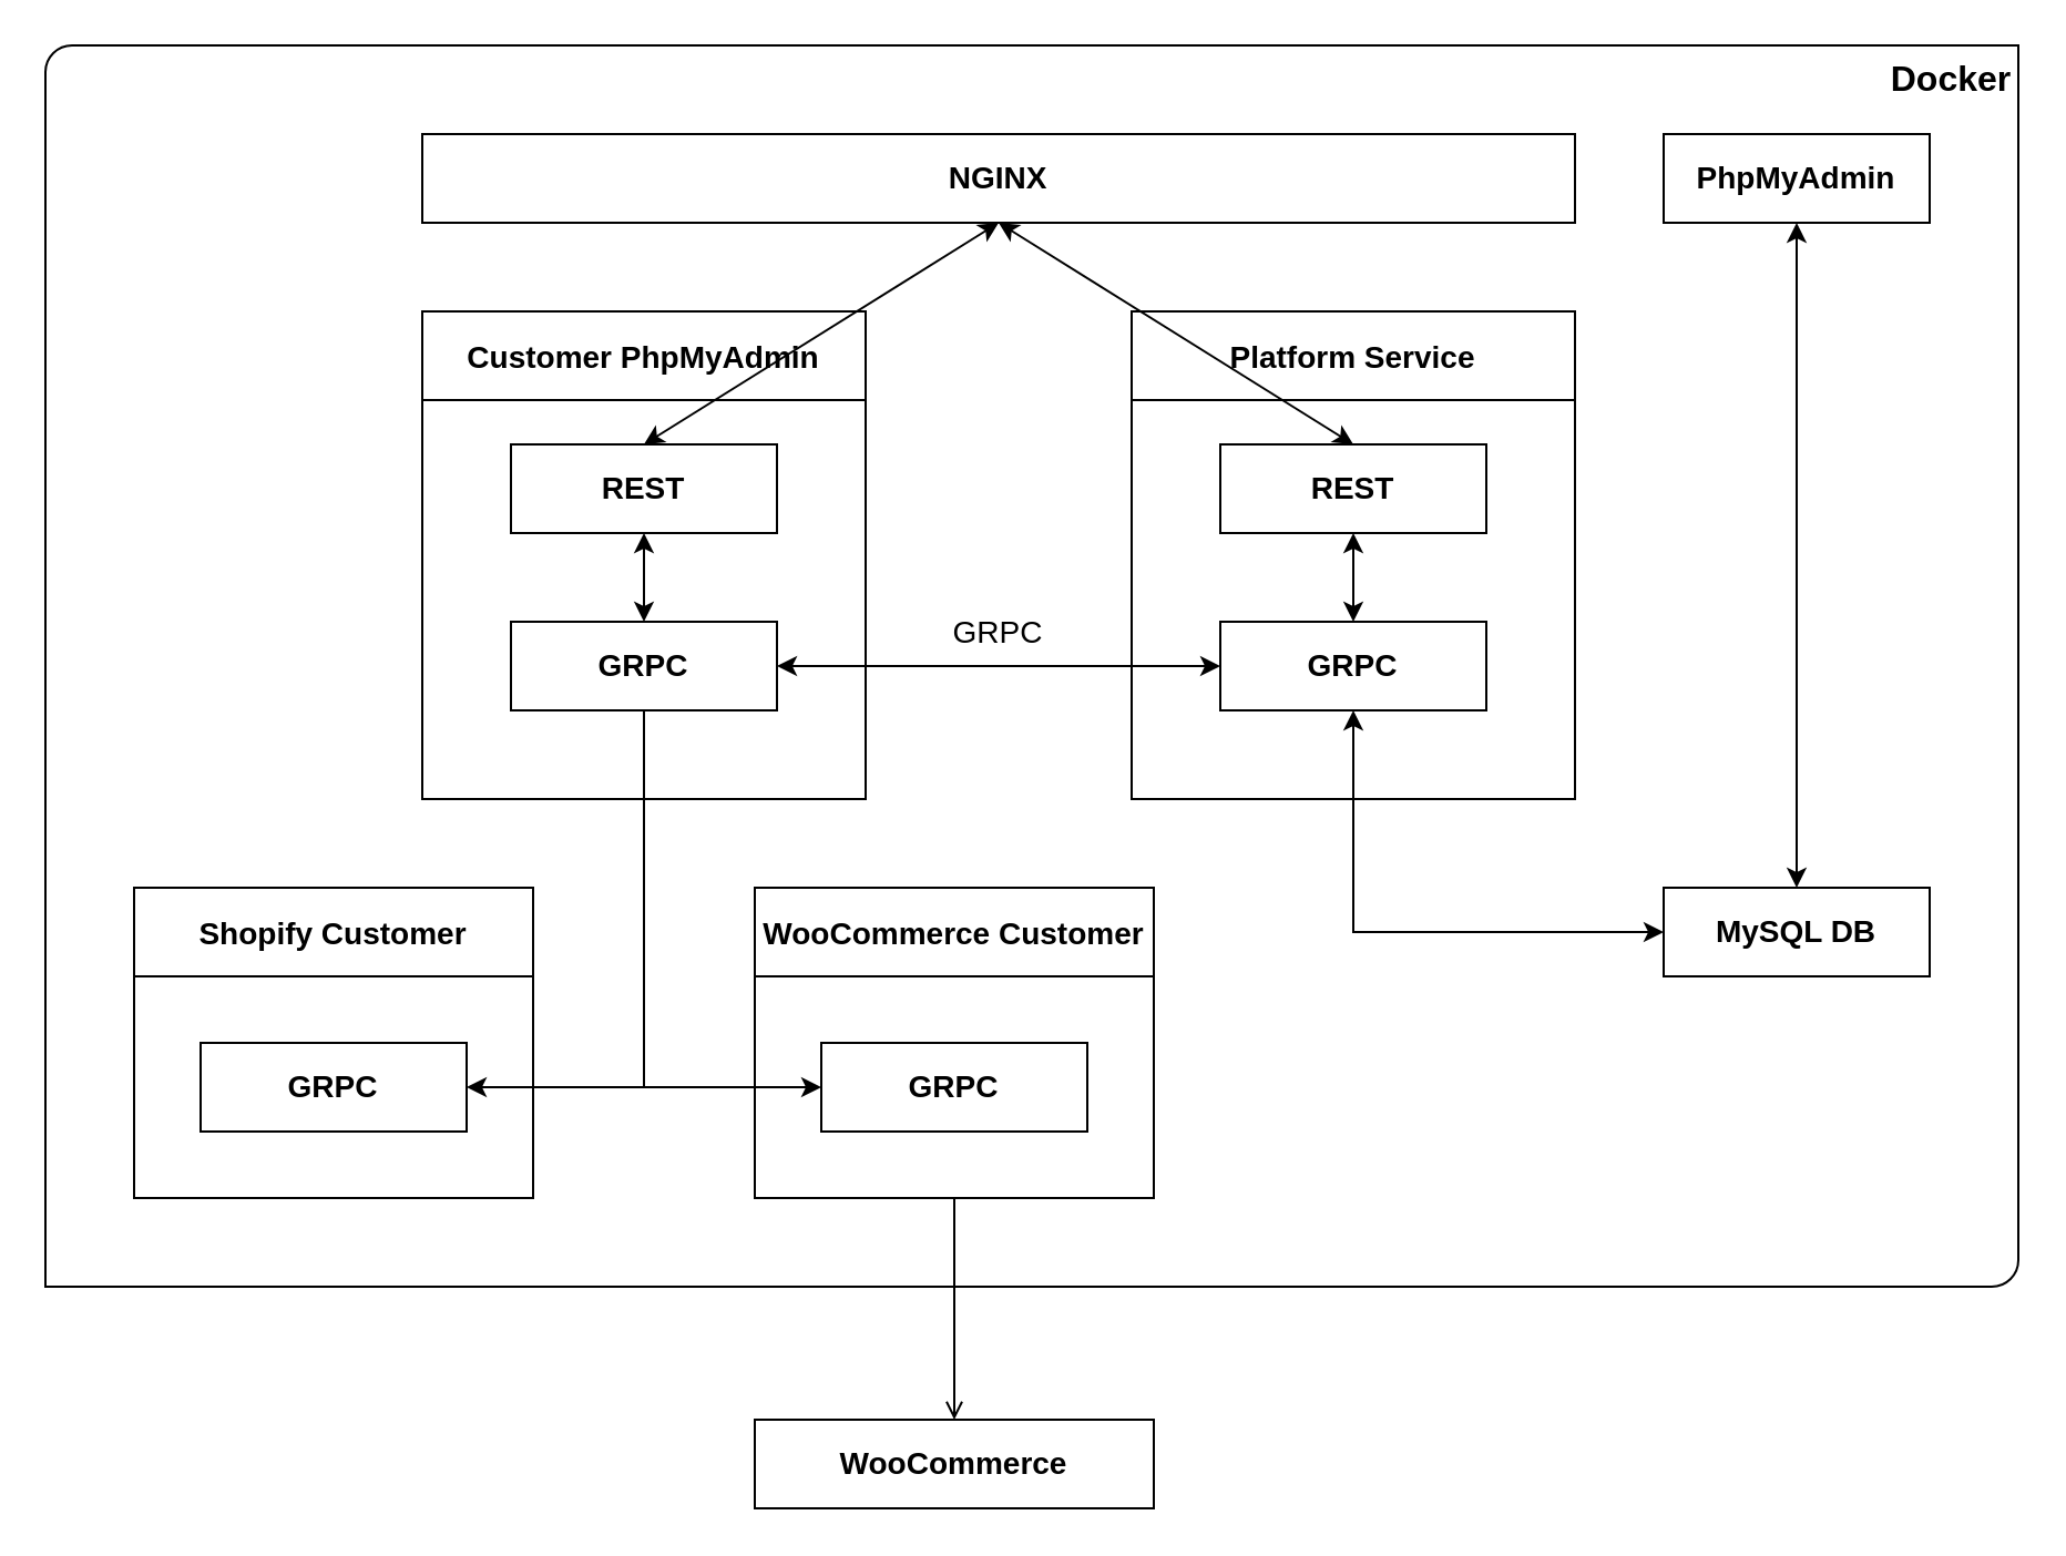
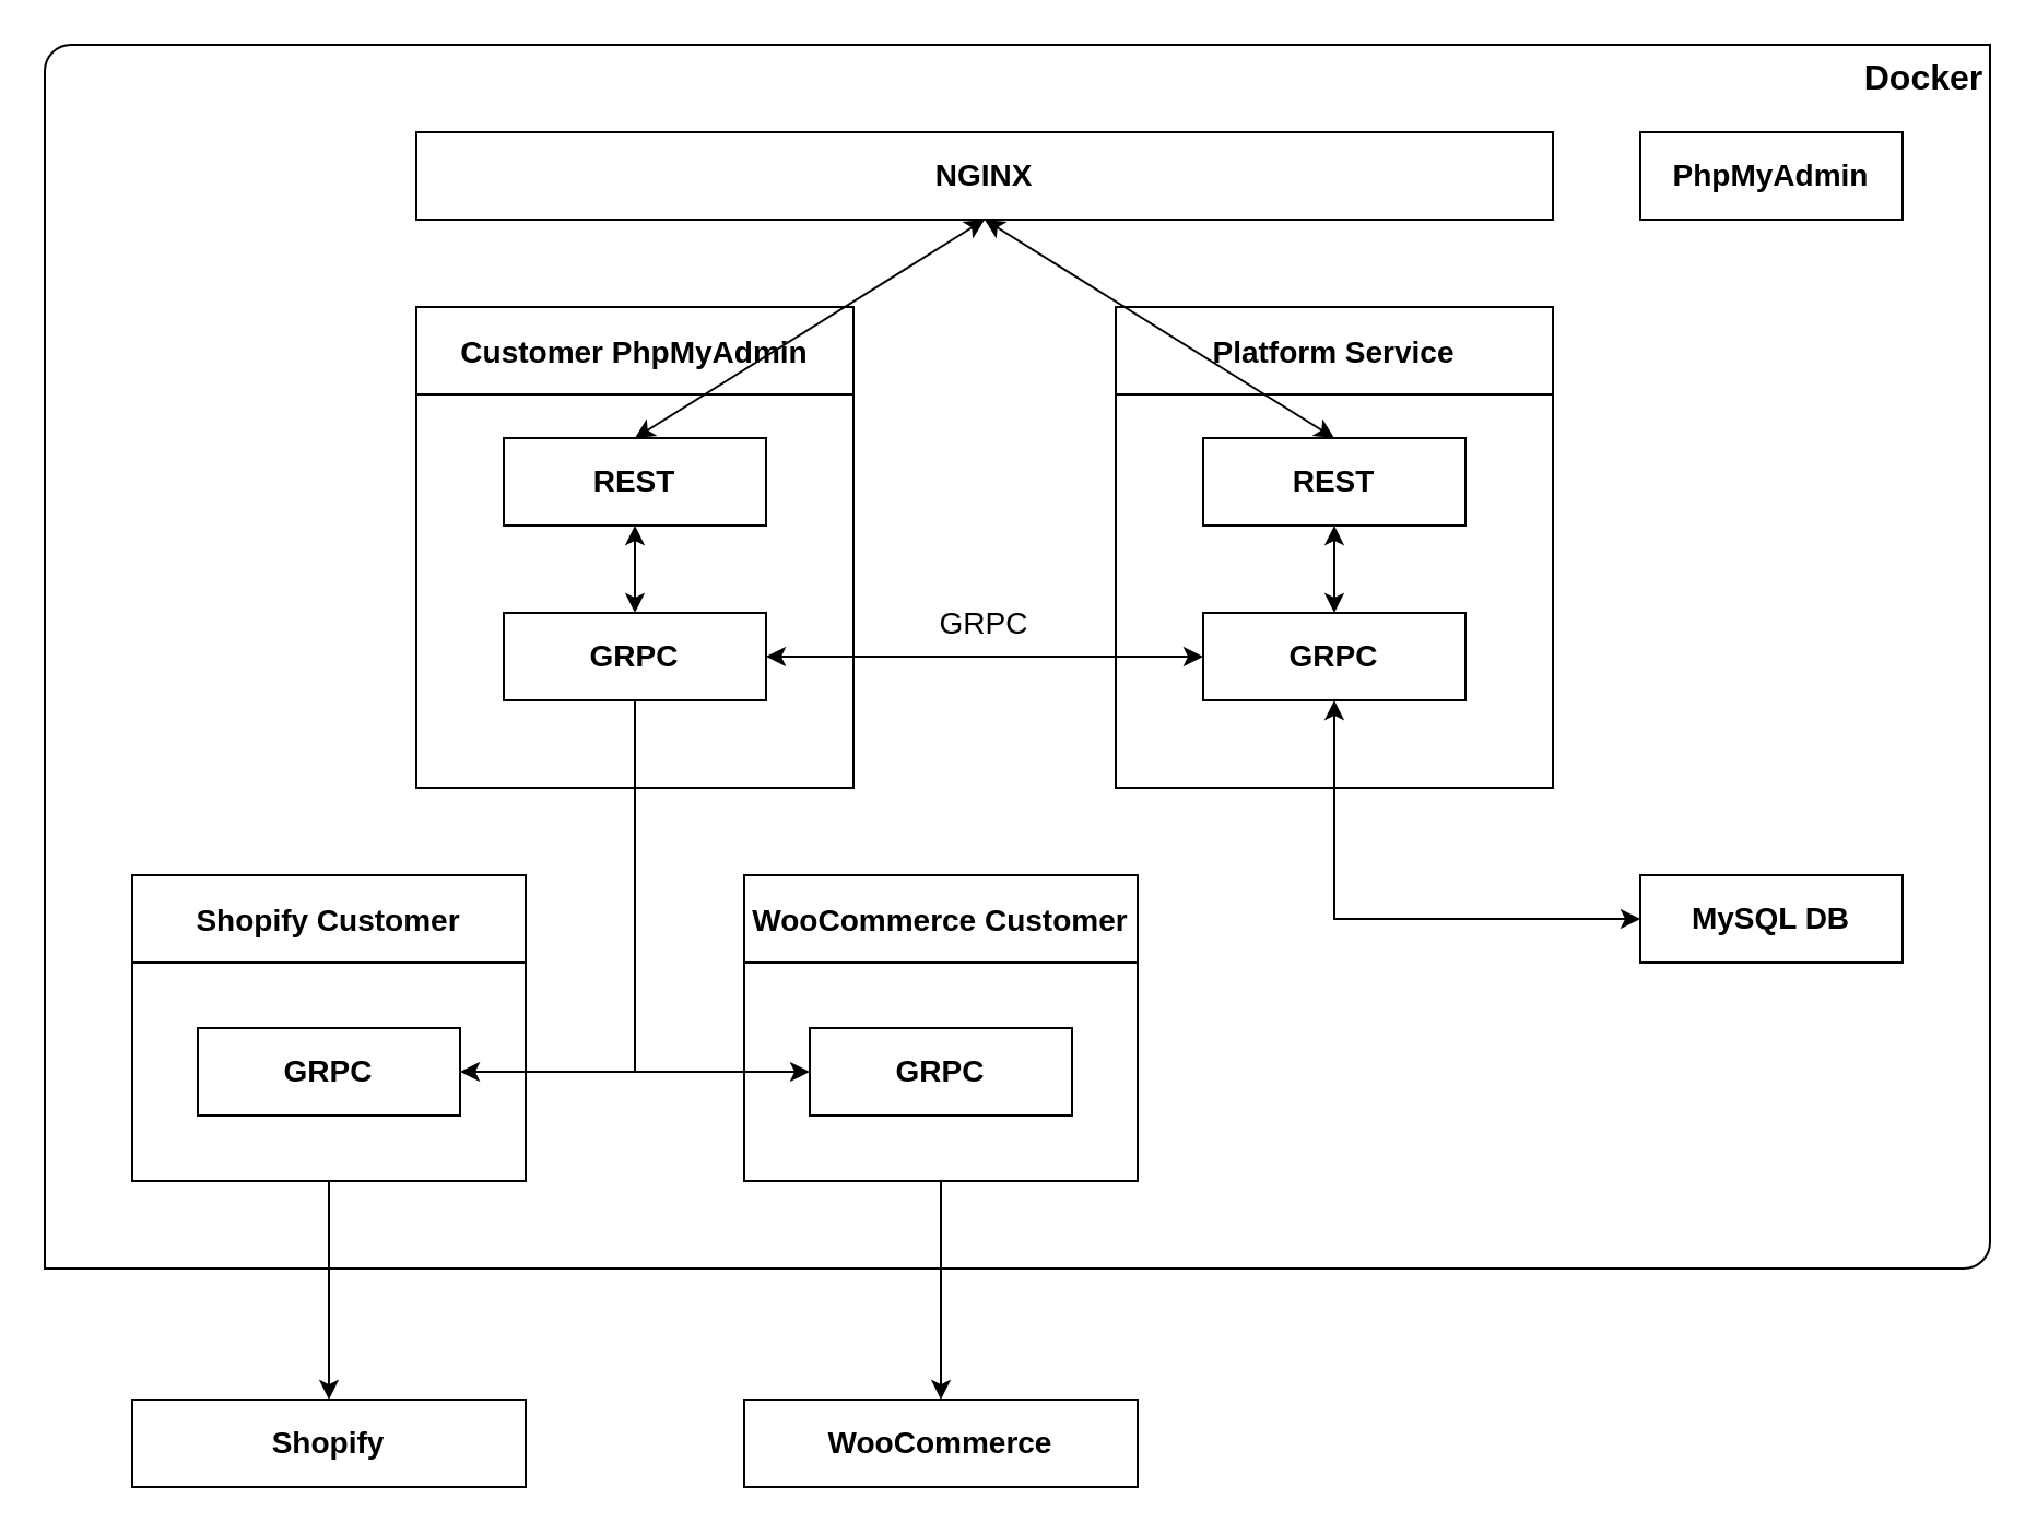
- <mxCell id="20" value="" style="endArrow=classic;startArrow=classic;html=1;rounded=0;fontSize=14;strokeWidth=1;entryX=0.5;entryY=1;entryDx=0;entryDy=0;exitX=0.5;exitY=0;exitDx=0;exitDy=0;" parent="1" source="5" target="4" edge="1"><mxGeometry width="50" height="50" relative="1" as="geometry"><mxPoint x="760" y="250" as="sourcePoint" /><mxPoint x="810" y="200" as="targetPoint" /></mxGeometry></mxCell>
+ <mxCell id="24" style="edgeStyle=orthogonalEdgeStyle;rounded=0;orthogonalLoop=1;jettySize=auto;html=1;exitX=0.5;exitY=1;exitDx=0;exitDy=0;entryX=0.5;entryY=0;entryDx=0;entryDy=0;" edge="1" parent="1" source="25" target="30"><mxGeometry relative="1" as="geometry" /></mxCell>
- <mxCell id="21" style="edgeStyle=orthogonalEdgeStyle;rounded=0;orthogonalLoop=1;jettySize=auto;html=1;exitX=0.5;exitY=1;exitDx=0;exitDy=0;entryX=0.5;entryY=0;entryDx=0;entryDy=0;endArrow=open;" edge="1" parent="1" source="22" target="29"><mxGeometry relative="1" as="geometry" /></mxCell>
+ <mxCell id="21" style="edgeStyle=orthogonalEdgeStyle;rounded=0;orthogonalLoop=1;jettySize=auto;html=1;exitX=0.5;exitY=1;exitDx=0;exitDy=0;entryX=0.5;entryY=0;entryDx=0;entryDy=0;" edge="1" parent="1" source="22" target="29"><mxGeometry relative="1" as="geometry" /></mxCell>
+ <mxCell id="30" value="Shopify" style="rounded=0;whiteSpace=wrap;html=1;fontSize=14;fontStyle=1;strokeWidth=1;" vertex="1" parent="1"><mxGeometry x="60" y="640" width="180" height="40" as="geometry" /></mxCell>
